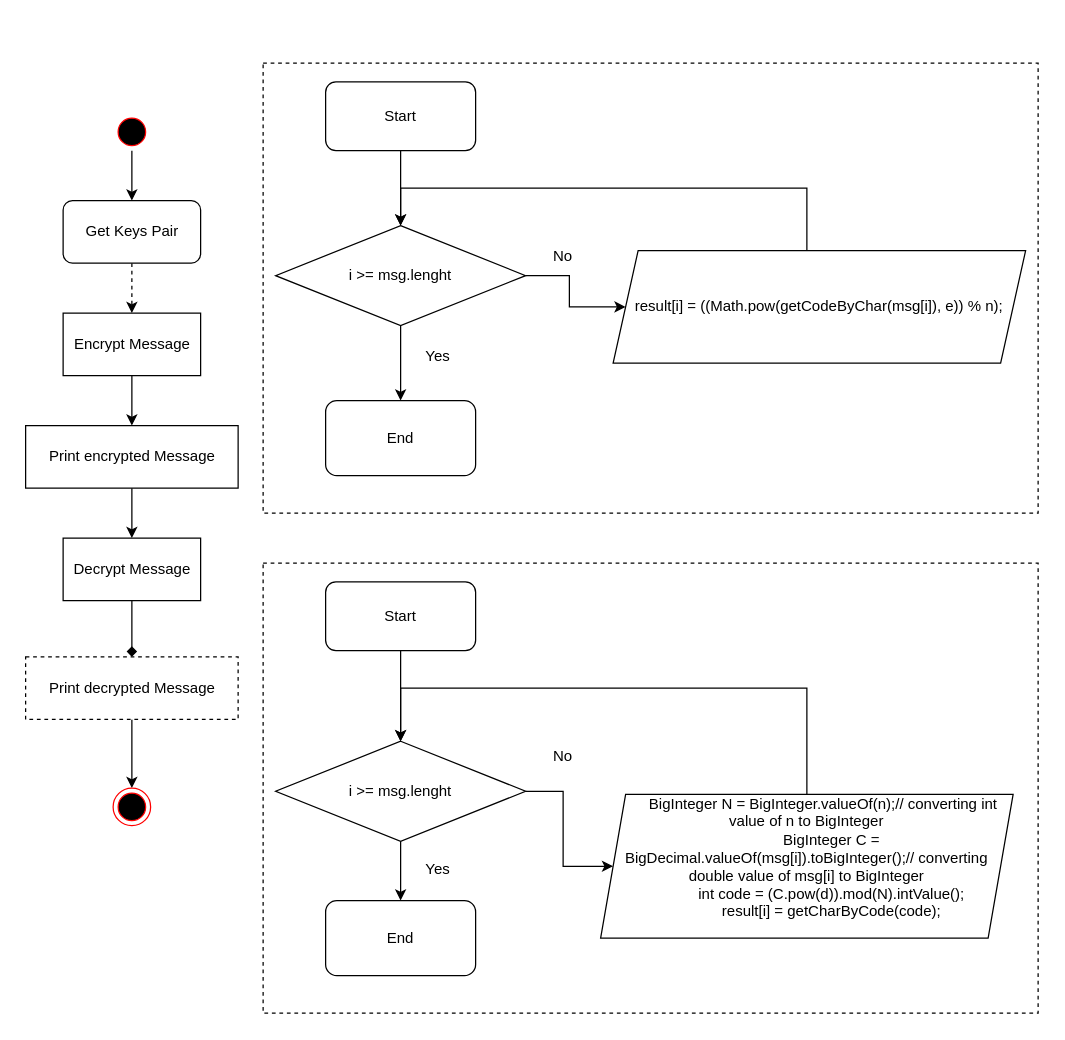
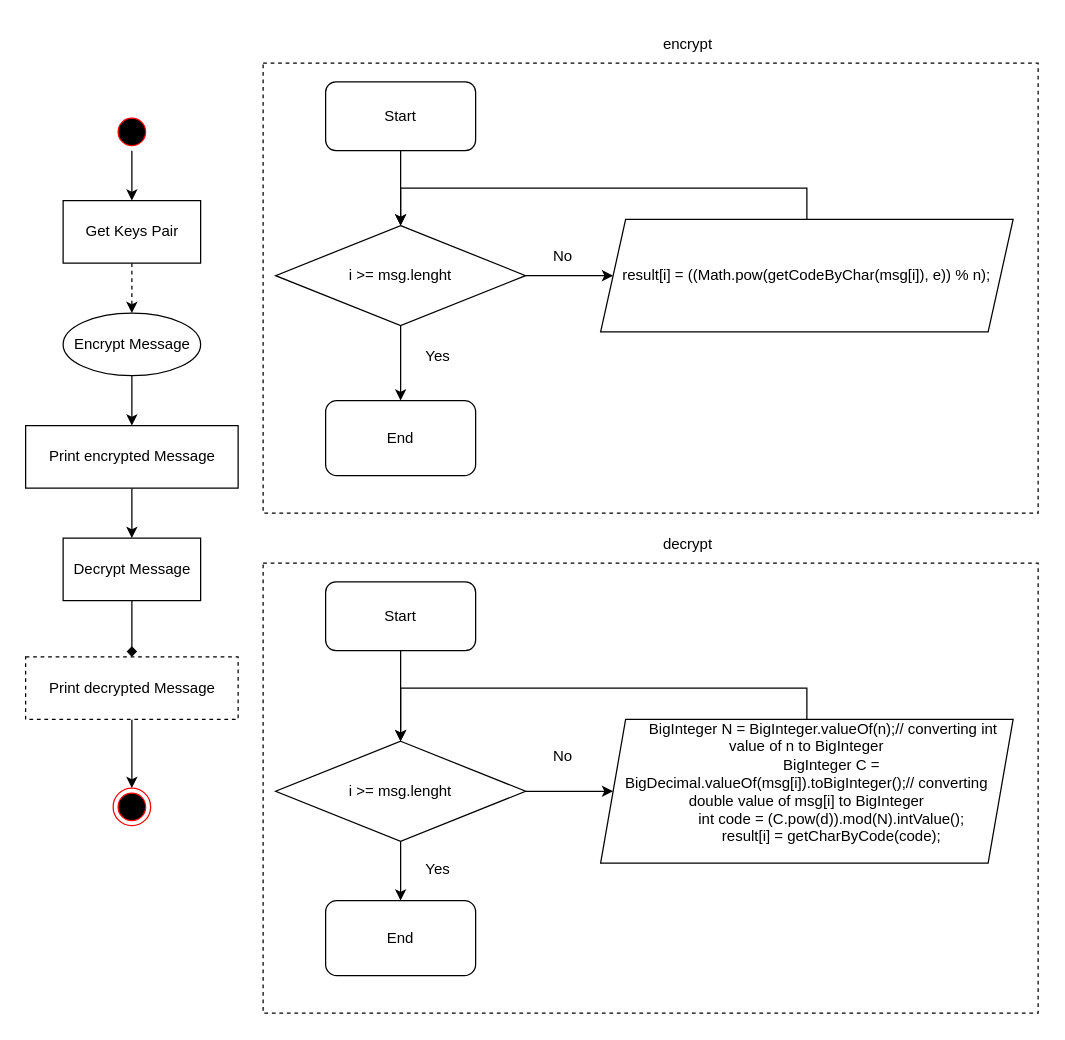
+ <mxCell id="26" value="encrypt" style="text;html=1;strokeColor=none;fillColor=none;align=center;verticalAlign=middle;whiteSpace=wrap;rounded=0;" vertex="1" parent="1"><mxGeometry x="520" y="20" width="60" height="30" as="geometry" /></mxCell>
- <mxCell id="6" value="Get Keys Pair" style="html=1;rounded=1;" vertex="1" parent="1"><mxGeometry x="50" y="160" width="110" height="50" as="geometry" /></mxCell>
+ <mxCell id="6" value="Get Keys Pair" style="html=1;" vertex="1" parent="1"><mxGeometry x="50" y="160" width="110" height="50" as="geometry" /></mxCell>
- <mxCell id="23" value="result[i] = ((Math.pow(getCodeByChar(msg[i]), e)) % n);&lt;div&gt;&lt;/div&gt;" style="shape=parallelogram;perimeter=parallelogramPerimeter;whiteSpace=wrap;html=1;fixedSize=1;" vertex="1" parent="1"><mxGeometry x="490" y="200" width="330" height="90" as="geometry" /></mxCell>
+ <mxCell id="23" value="result[i] = ((Math.pow(getCodeByChar(msg[i]), e)) % n);&lt;div&gt;&lt;/div&gt;" style="shape=parallelogram;perimeter=parallelogramPerimeter;whiteSpace=wrap;html=1;fixedSize=1;" vertex="1" parent="1"><mxGeometry x="480" y="175" width="330" height="90" as="geometry" /></mxCell>
- <mxCell id="8" value="Encrypt Message" style="html=1;" vertex="1" parent="1"><mxGeometry x="50" y="250" width="110" height="50" as="geometry" /></mxCell>
+ <mxCell id="8" value="Encrypt Message" style="ellipse;html=1;" vertex="1" parent="1"><mxGeometry x="50" y="250" width="110" height="50" as="geometry" /></mxCell>
+ <mxCell id="38" value="decrypt" style="text;html=1;strokeColor=none;fillColor=none;align=center;verticalAlign=middle;whiteSpace=wrap;rounded=0;" vertex="1" parent="1"><mxGeometry x="520" y="420" width="60" height="30" as="geometry" /></mxCell>
- <mxCell id="35" value="&lt;div&gt;&amp;nbsp; &amp;nbsp; &amp;nbsp; &amp;nbsp; BigInteger N = BigInteger.valueOf(n);// converting int value of n to BigInteger&lt;/div&gt;&lt;div&gt;&amp;nbsp; &amp;nbsp; &amp;nbsp; &amp;nbsp; &amp;nbsp; &amp;nbsp; BigInteger C = BigDecimal.valueOf(msg[i]).toBigInteger();// converting double value of msg[i] to BigInteger&lt;/div&gt;&lt;div&gt;&amp;nbsp; &amp;nbsp; &amp;nbsp; &amp;nbsp; &amp;nbsp; &amp;nbsp; int code = (C.pow(d)).mod(N).intValue();&lt;/div&gt;&lt;div&gt;&amp;nbsp; &amp;nbsp; &amp;nbsp; &amp;nbsp; &amp;nbsp; &amp;nbsp; result[i] = getCharByCode(code);&lt;/div&gt;&lt;div&gt;&lt;br&gt;&lt;/div&gt;&lt;div&gt;&lt;/div&gt;" style="shape=parallelogram;perimeter=parallelogramPerimeter;whiteSpace=wrap;html=1;fixedSize=1;" vertex="1" parent="1"><mxGeometry x="480" y="635" width="330" height="115" as="geometry" /></mxCell>
+ <mxCell id="35" value="&lt;div&gt;&amp;nbsp; &amp;nbsp; &amp;nbsp; &amp;nbsp; BigInteger N = BigInteger.valueOf(n);// converting int value of n to BigInteger&lt;/div&gt;&lt;div&gt;&amp;nbsp; &amp;nbsp; &amp;nbsp; &amp;nbsp; &amp;nbsp; &amp;nbsp; BigInteger C = BigDecimal.valueOf(msg[i]).toBigInteger();// converting double value of msg[i] to BigInteger&lt;/div&gt;&lt;div&gt;&amp;nbsp; &amp;nbsp; &amp;nbsp; &amp;nbsp; &amp;nbsp; &amp;nbsp; int code = (C.pow(d)).mod(N).intValue();&lt;/div&gt;&lt;div&gt;&amp;nbsp; &amp;nbsp; &amp;nbsp; &amp;nbsp; &amp;nbsp; &amp;nbsp; result[i] = getCharByCode(code);&lt;/div&gt;&lt;div&gt;&lt;br&gt;&lt;/div&gt;&lt;div&gt;&lt;/div&gt;" style="shape=parallelogram;perimeter=parallelogramPerimeter;whiteSpace=wrap;html=1;fixedSize=1;" vertex="1" parent="1"><mxGeometry x="480" y="575" width="330" height="115" as="geometry" /></mxCell>
